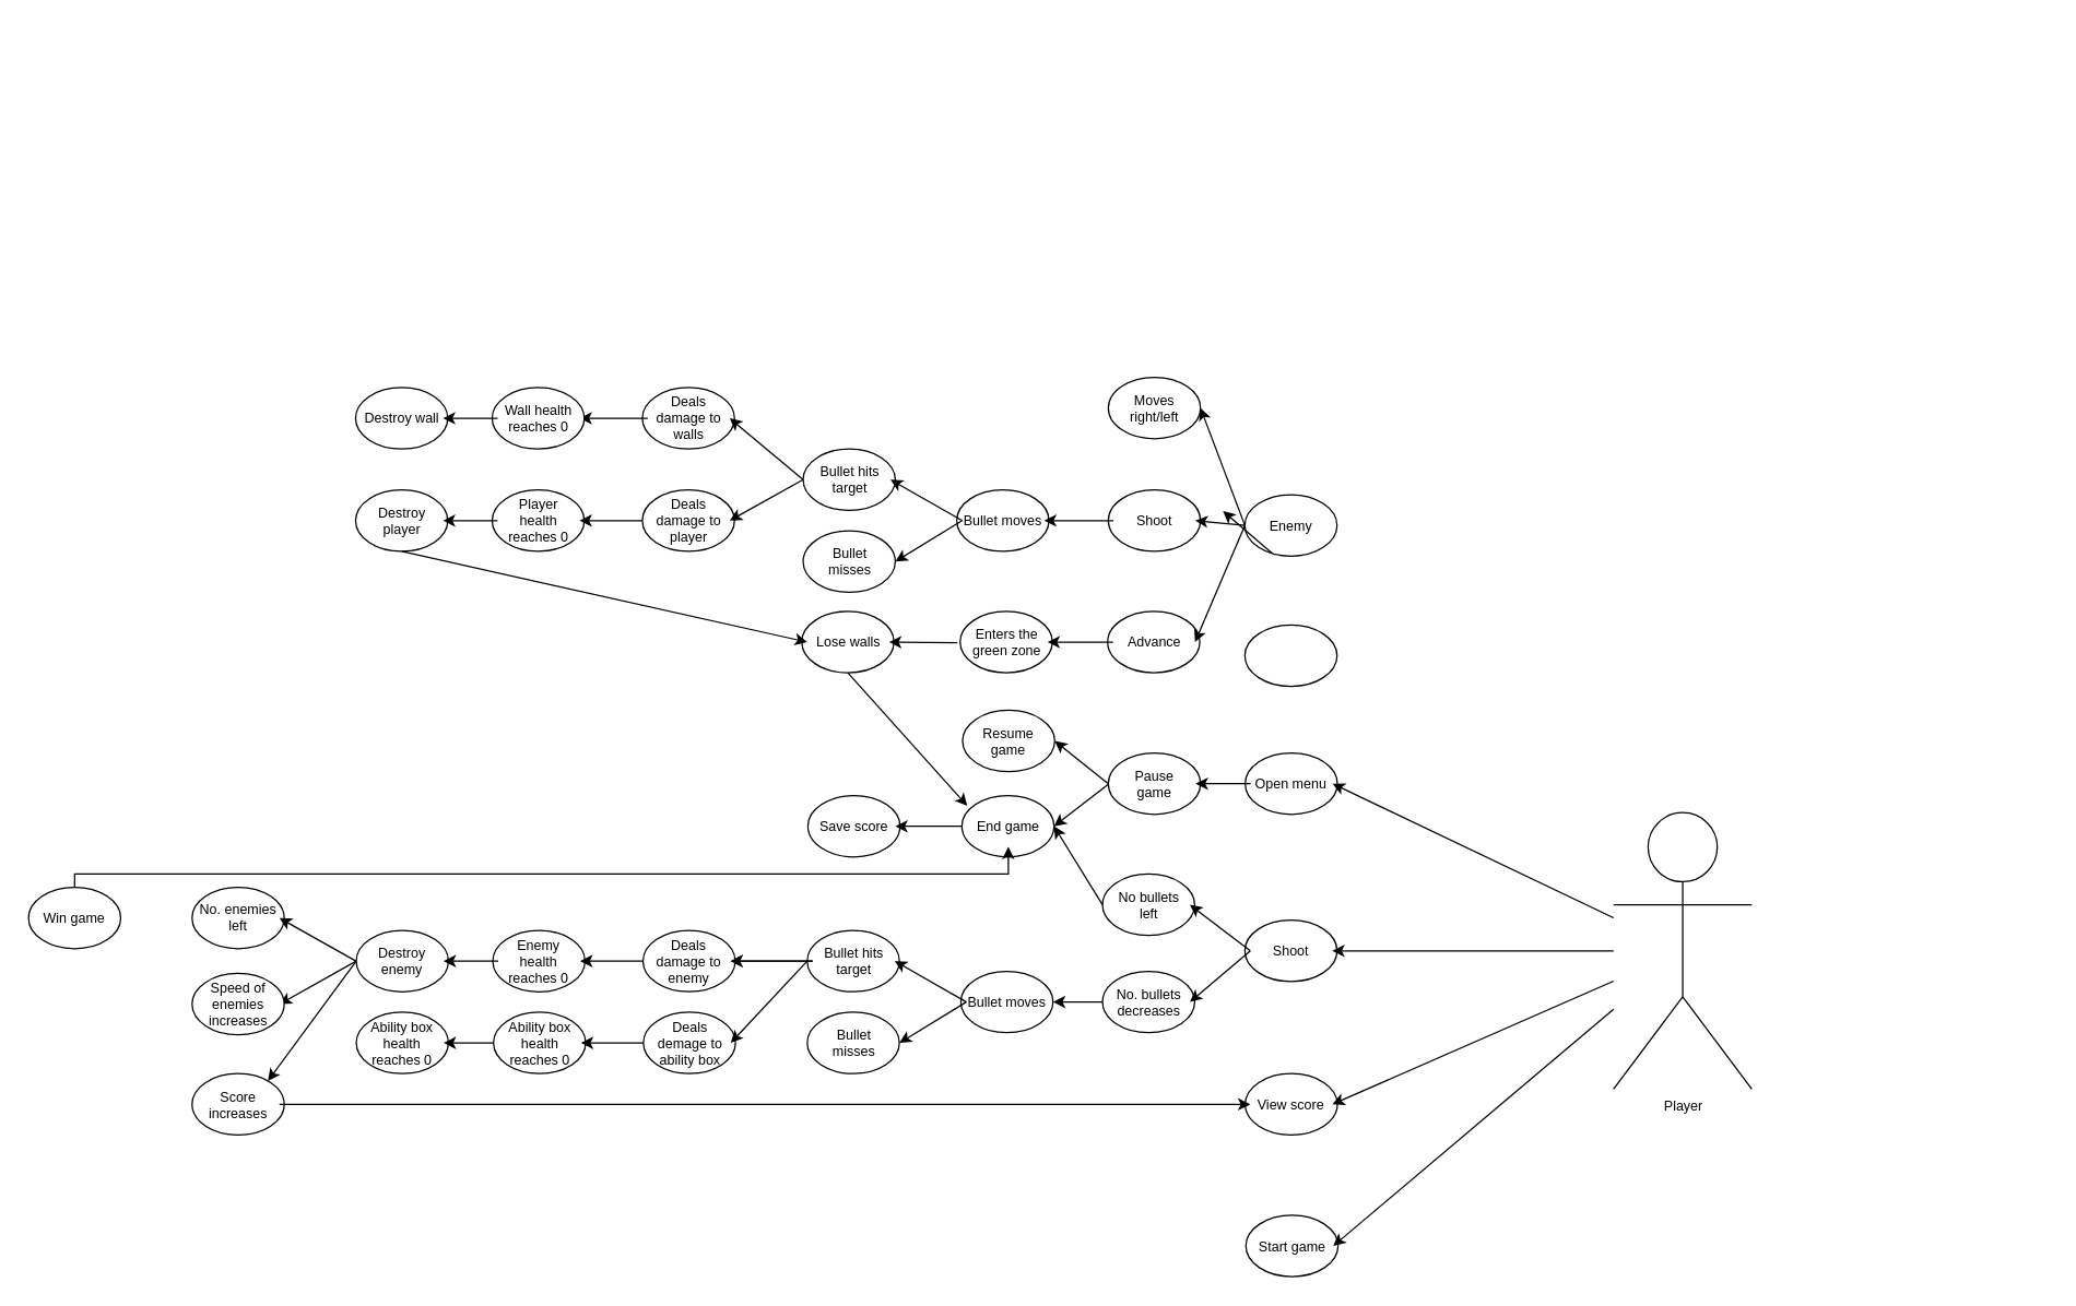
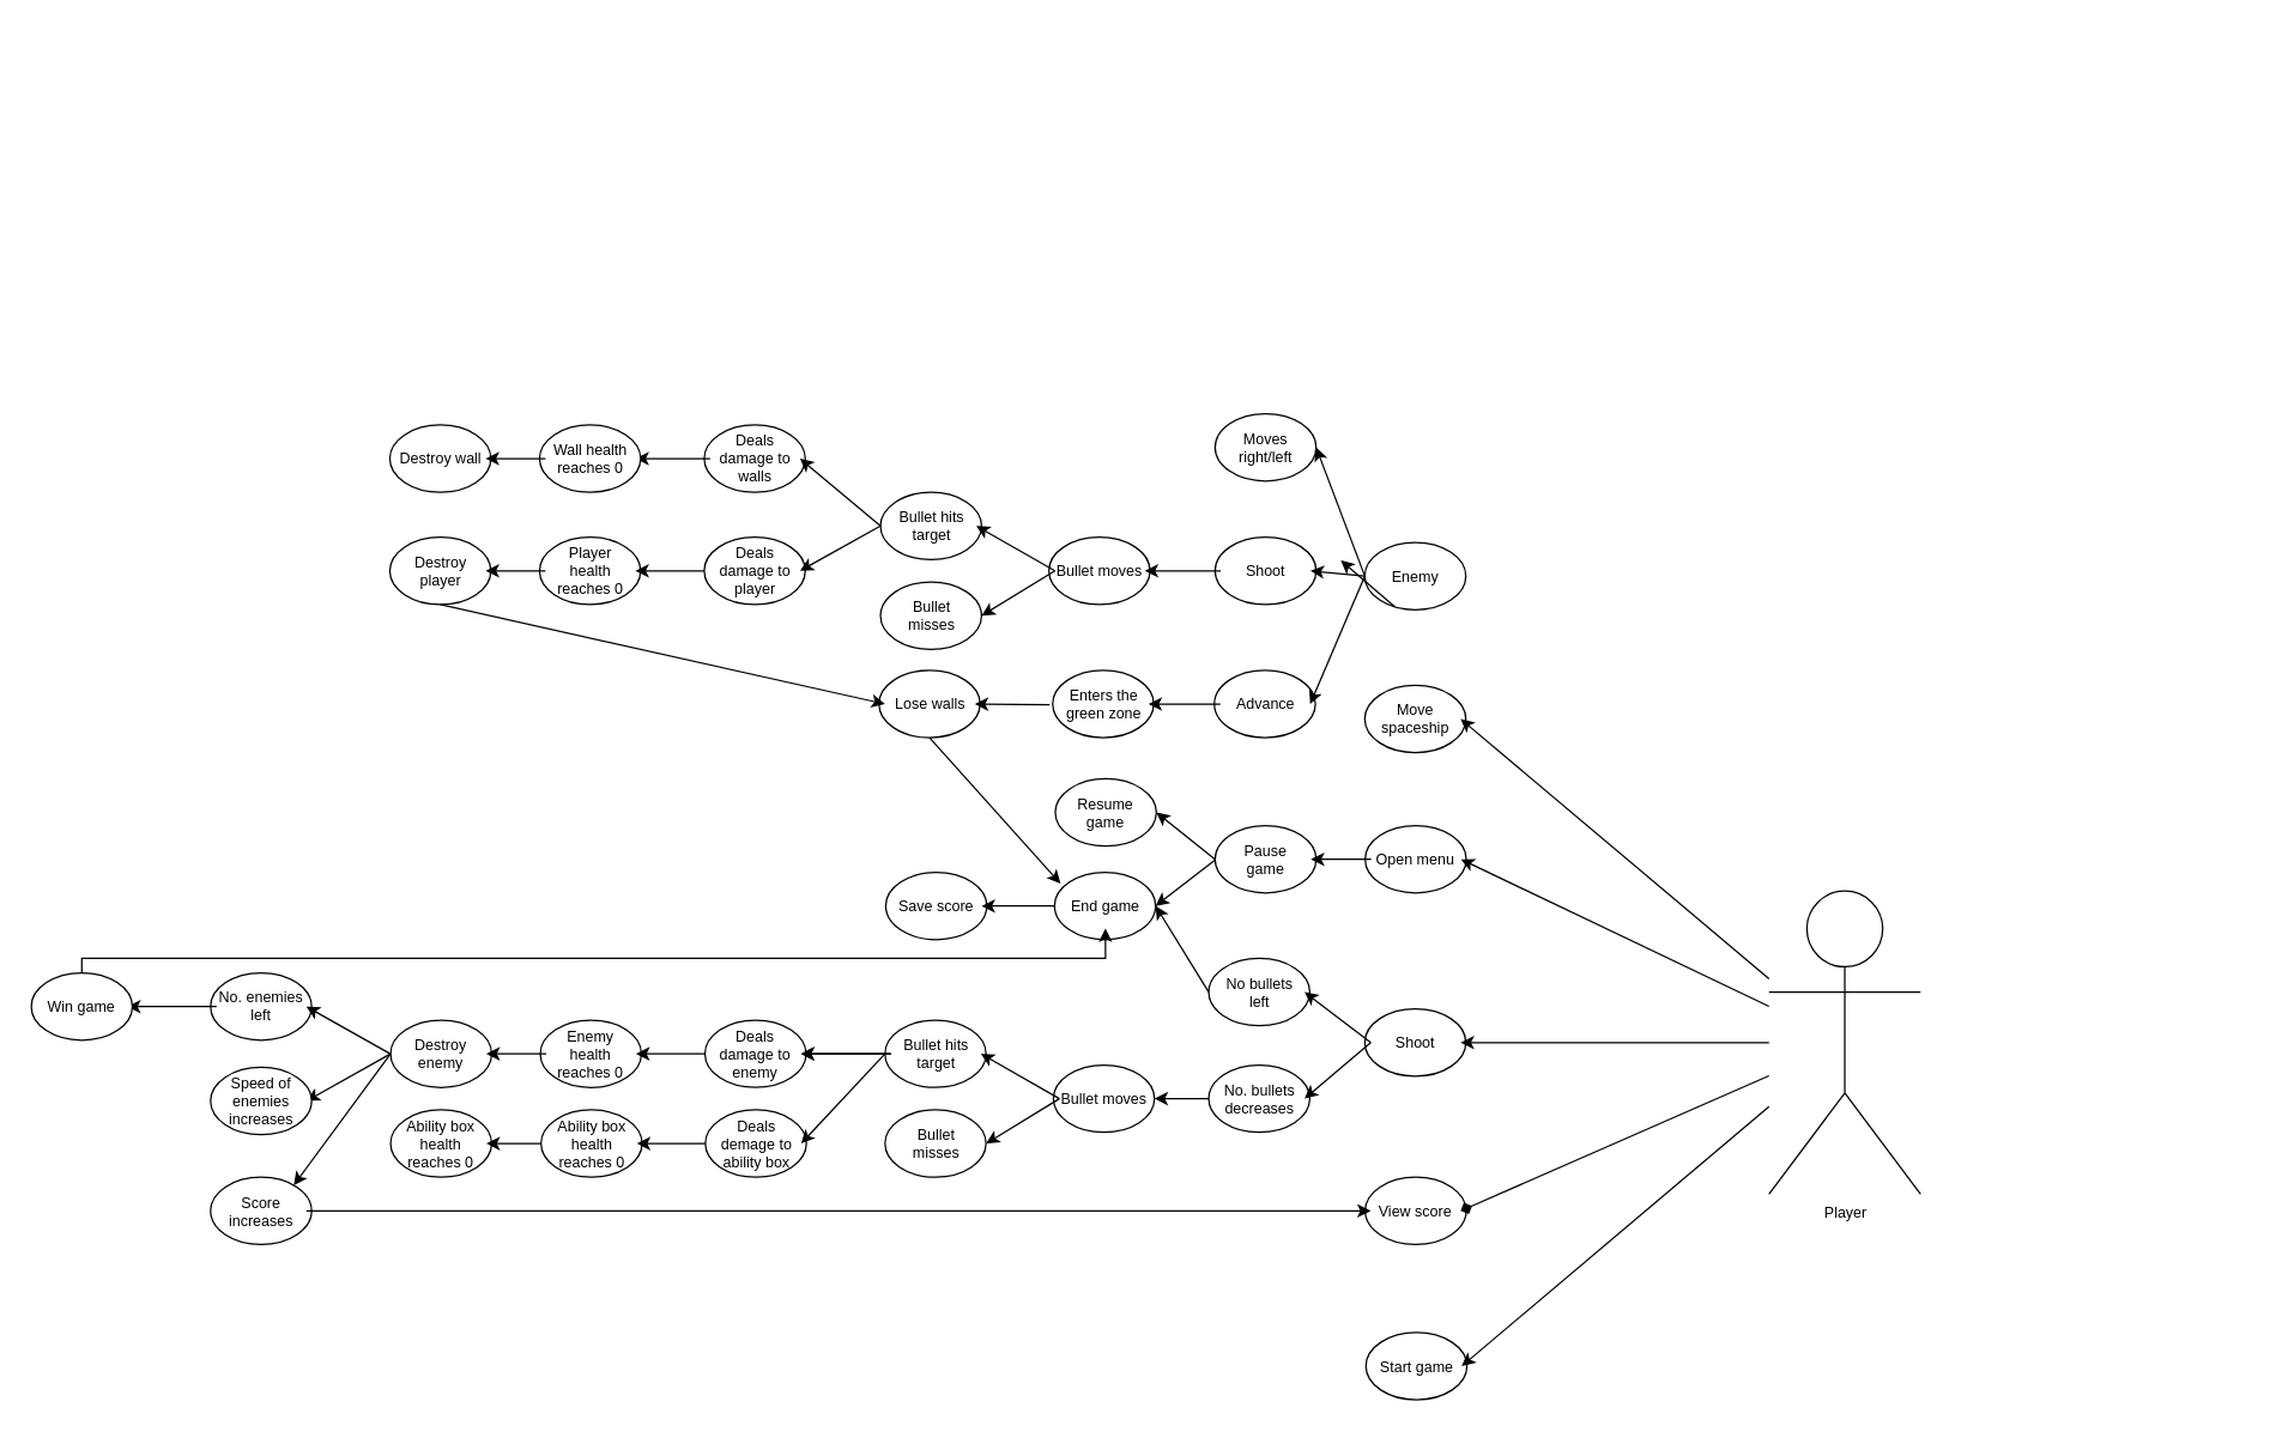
+ <mxCell id="14" value="Move spaceship" style="text;html=1;align=center;verticalAlign=middle;whiteSpace=wrap;rounded=0;fontSize=10;" vertex="1" parent="1"><mxGeometry x="915" y="465" width="60" height="30" as="geometry" /></mxCell>
+ <mxCell id="115" value="" style="endArrow=classic;html=1;rounded=0;entryX=1;entryY=0.5;entryDx=0;entryDy=0;" edge="1" parent="1" source="6" target="14"><mxGeometry width="50" height="50" relative="1" as="geometry"><mxPoint x="1171" y="620" as="sourcePoint" /><mxPoint x="1015" y="614" as="targetPoint" /></mxGeometry></mxCell>
+ <mxCell id="52" style="edgeStyle=orthogonalEdgeStyle;rounded=0;orthogonalLoop=1;jettySize=auto;html=1;exitX=0;exitY=0.5;exitDx=0;exitDy=0;entryX=1;entryY=0.5;entryDx=0;entryDy=0;fontSize=10;" edge="1" parent="1" source="53" target="57"><mxGeometry relative="1" as="geometry" /></mxCell>
- <mxCell id="113" value="" style="endArrow=classic;html=1;rounded=0;entryX=1;entryY=0.5;entryDx=0;entryDy=0;" edge="1" parent="1" source="6" target="18"><mxGeometry width="50" height="50" relative="1" as="geometry"><mxPoint x="1171" y="620" as="sourcePoint" /><mxPoint x="995" y="594" as="targetPoint" /></mxGeometry></mxCell>
+ <mxCell id="113" value="" style="endArrow=diamond;html=1;rounded=0;entryX=1;entryY=0.5;entryDx=0;entryDy=0;" edge="1" parent="1" source="6" target="18"><mxGeometry width="50" height="50" relative="1" as="geometry"><mxPoint x="1171" y="620" as="sourcePoint" /><mxPoint x="995" y="594" as="targetPoint" /></mxGeometry></mxCell>
